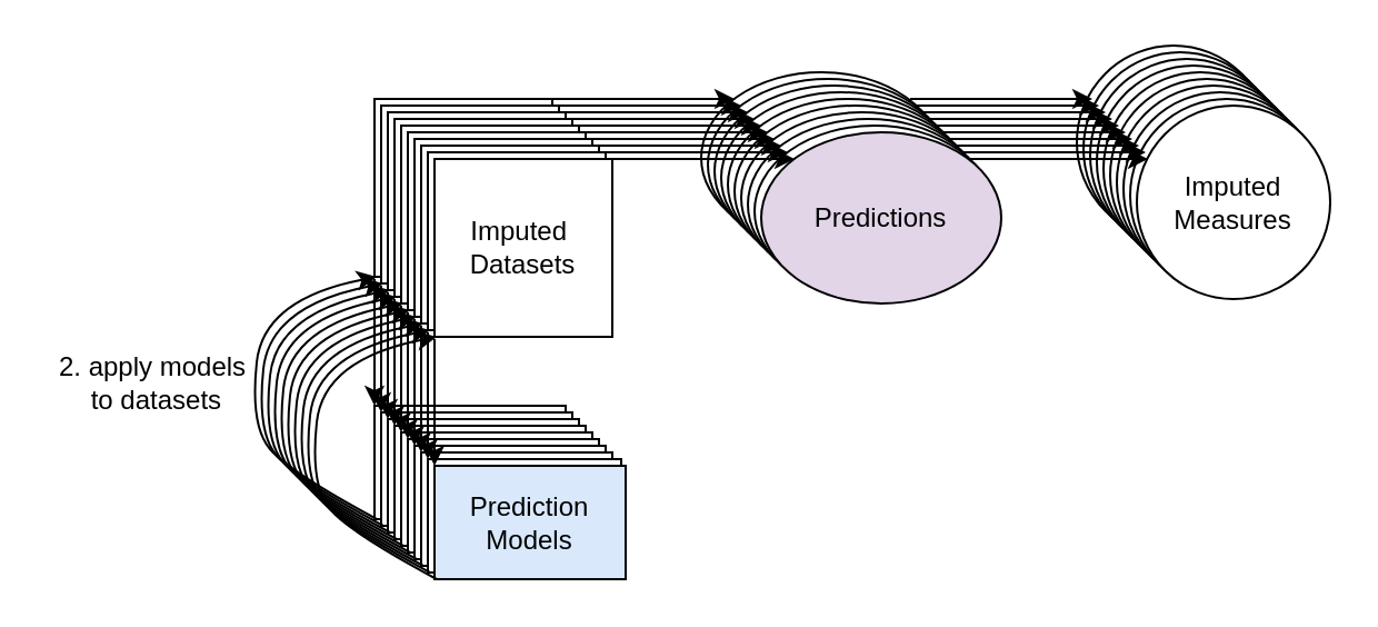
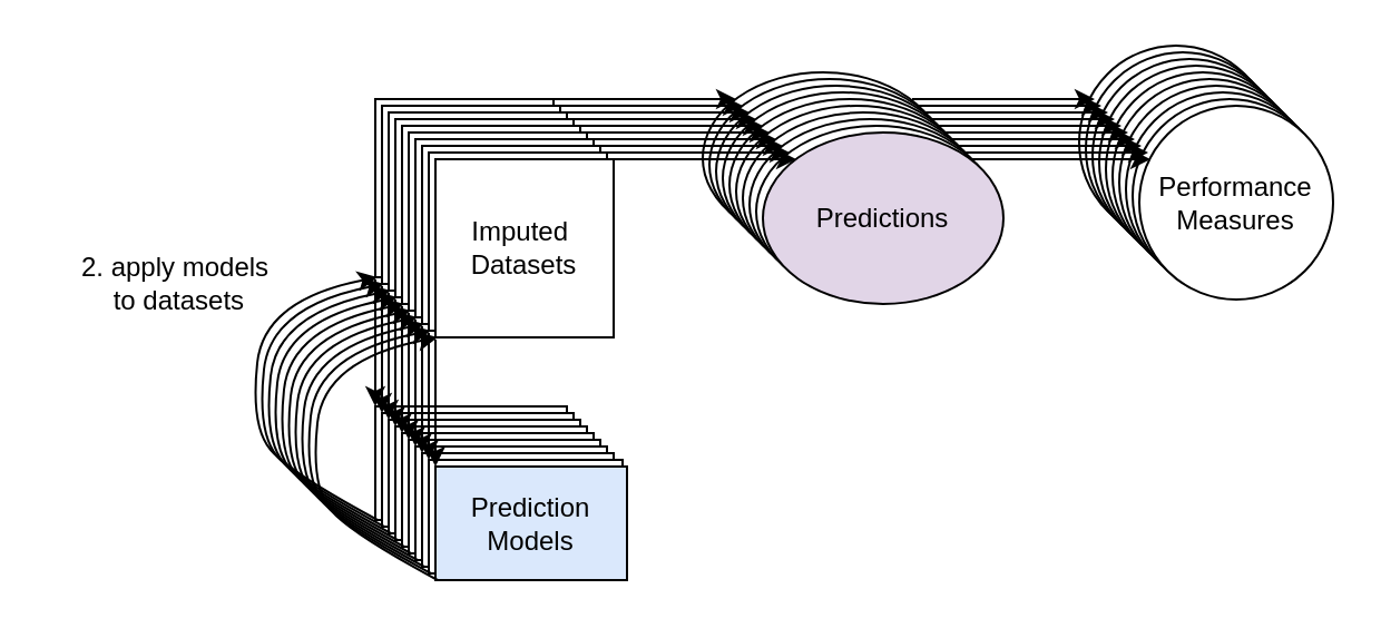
- <mxCell id="11" value="Imputed&lt;br&gt;Measures" style="ellipse;whiteSpace=wrap;html=1;aspect=fixed;" vertex="1" parent="1"><mxGeometry x="511" y="47" width="87" height="87" as="geometry" /></mxCell>
+ <mxCell id="11" value="Performance&lt;br&gt;Measures" style="ellipse;whiteSpace=wrap;html=1;aspect=fixed;" vertex="1" parent="1"><mxGeometry x="511" y="47" width="87" height="87" as="geometry" /></mxCell>
- <mxCell id="52" value="2. apply models&lt;br&gt;&amp;nbsp;to datasets" style="text;html=1;align=center;verticalAlign=middle;resizable=0;points=[];autosize=1;strokeColor=none;fillColor=none;" vertex="1" parent="1"><mxGeometry x="20" y="155" width="96" height="33" as="geometry" /></mxCell>
+ <mxCell id="52" value="2. apply models&lt;br&gt;&amp;nbsp;to datasets" style="text;html=1;align=center;verticalAlign=middle;resizable=0;points=[];autosize=1;strokeColor=none;fillColor=none;" vertex="1" parent="1"><mxGeometry x="30" y="110" width="96" height="33" as="geometry" /></mxCell>
